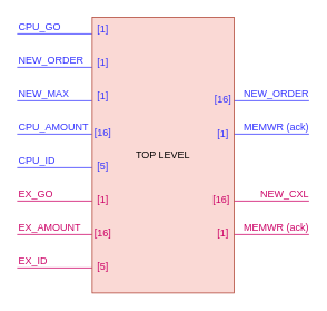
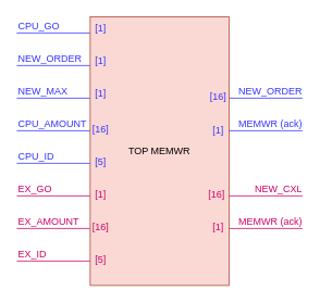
- <mxCell id="37" value="TOP LEVEL" style="rounded=0;whiteSpace=wrap;html=1;shadow=0;strokeColor=#ae4132;fillColor=#fad9d5;" parent="1" vertex="1"><mxGeometry x="110" y="20" width="170" height="330" as="geometry" /></mxCell>
+ <mxCell id="37" value="TOP MEMWR" style="rounded=0;whiteSpace=wrap;html=1;shadow=0;strokeColor=#ae4132;fillColor=#fad9d5;" parent="1" vertex="1"><mxGeometry x="110" y="20" width="170" height="330" as="geometry" /></mxCell>
